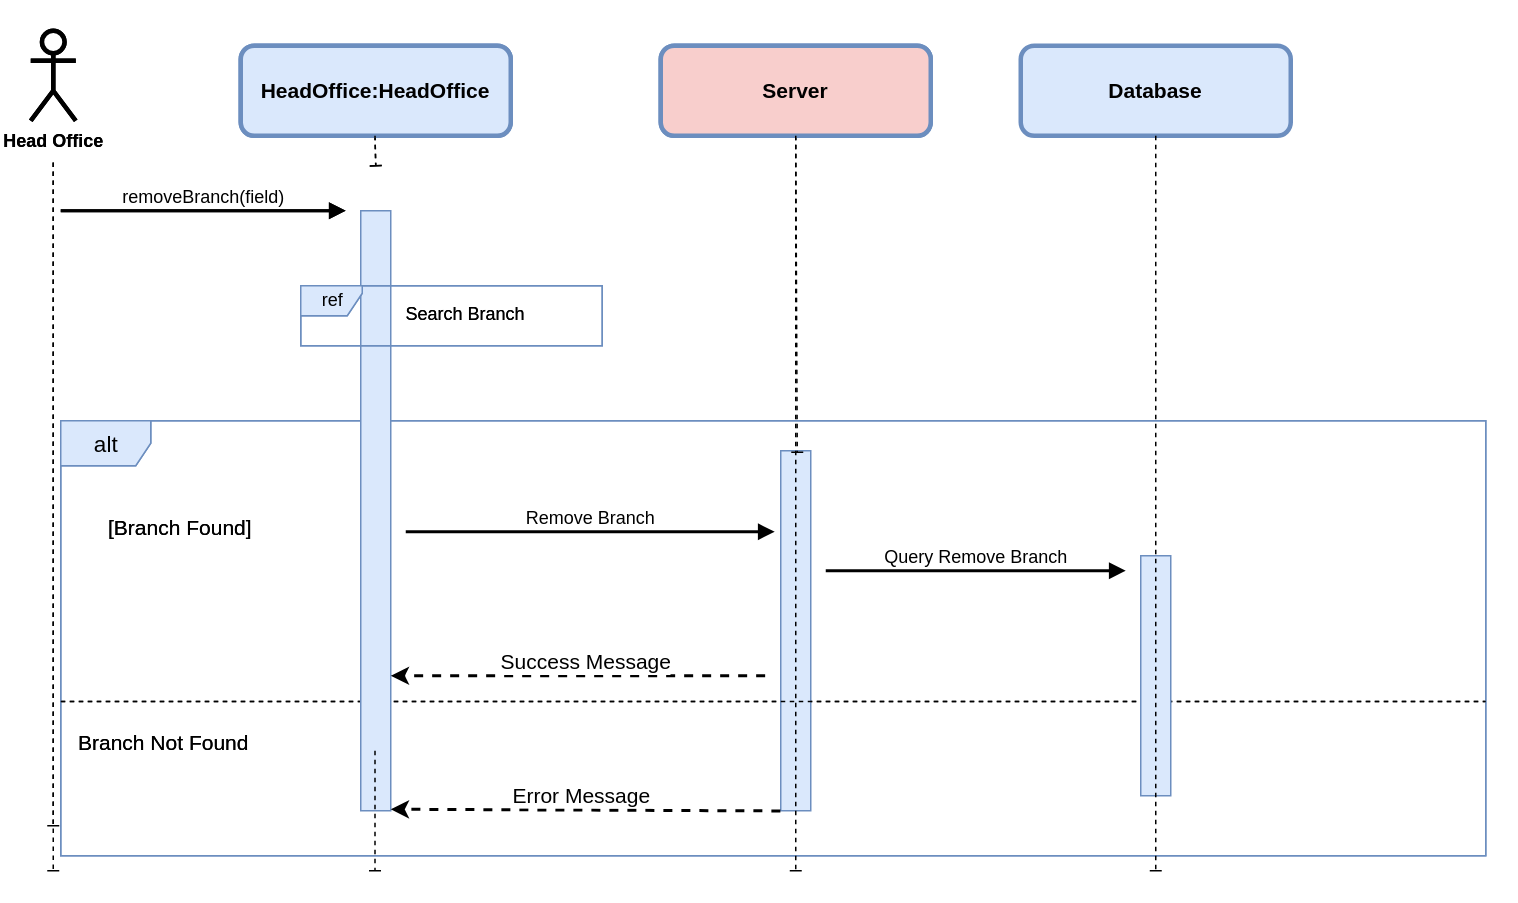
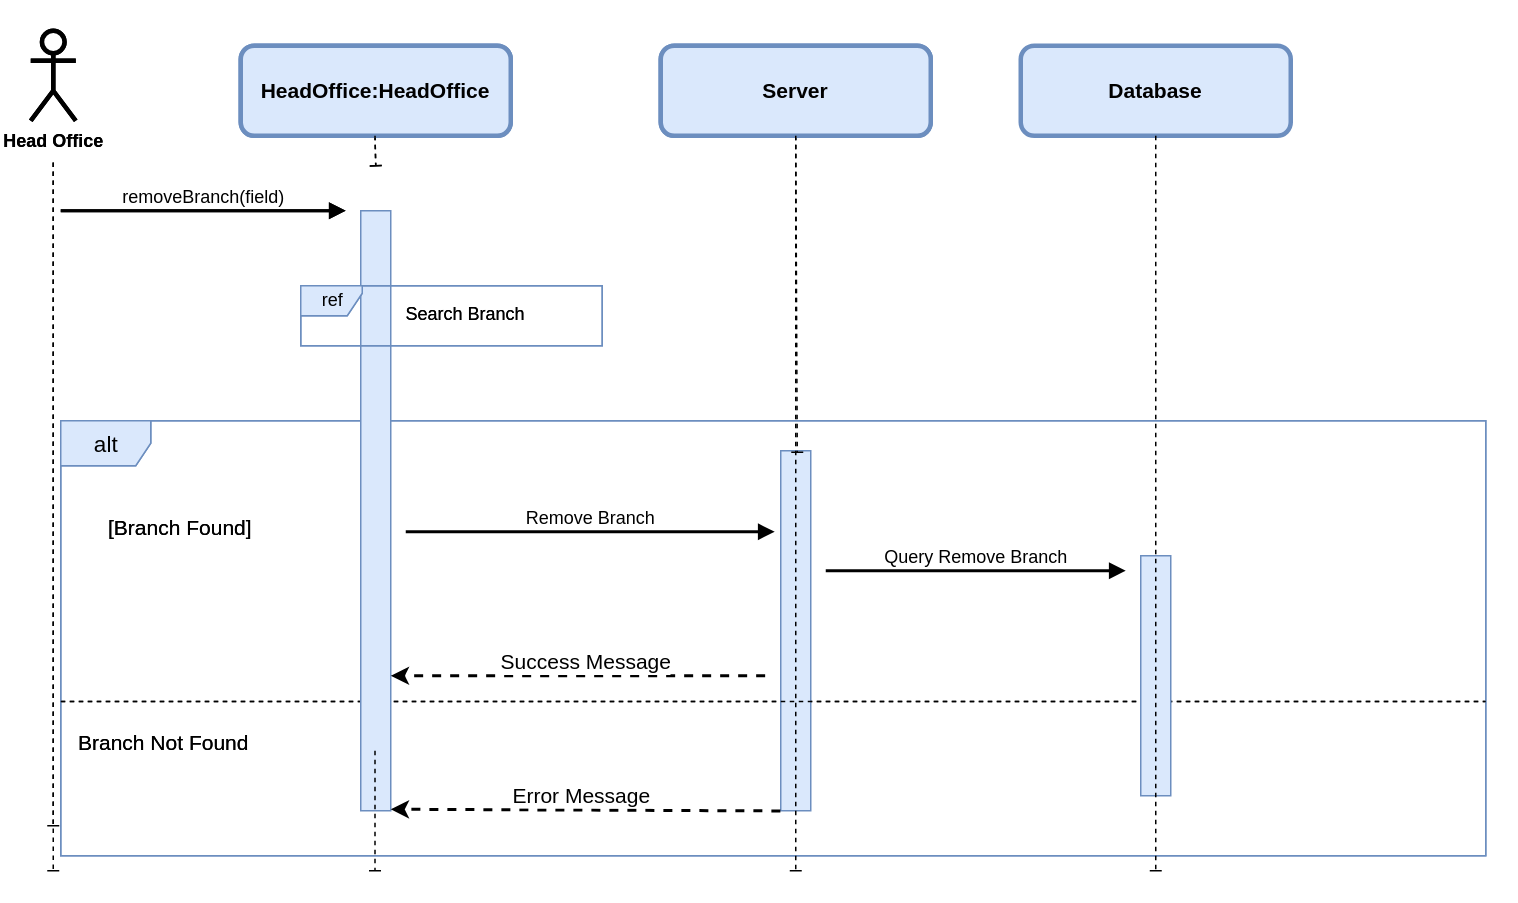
- <mxCell id="35" value="&lt;span style=&quot;font-size: 14px;&quot;&gt;&lt;b&gt;&lt;font color=&quot;#000000&quot;&gt;Server&lt;/font&gt;&lt;/b&gt;&lt;/span&gt;" style="rounded=1;whiteSpace=wrap;html=1;strokeWidth=3;fillColor=#f8cecc;strokeColor=#6c8ebf;" parent="1" vertex="1"><mxGeometry x="440" y="30" width="180" height="60" as="geometry" /></mxCell>
+ <mxCell id="35" value="&lt;span style=&quot;font-size: 14px;&quot;&gt;&lt;b&gt;&lt;font color=&quot;#000000&quot;&gt;Server&lt;/font&gt;&lt;/b&gt;&lt;/span&gt;" style="rounded=1;whiteSpace=wrap;html=1;strokeWidth=3;fillColor=#dae8fc;strokeColor=#6c8ebf;" parent="1" vertex="1"><mxGeometry x="440" y="30" width="180" height="60" as="geometry" /></mxCell>
